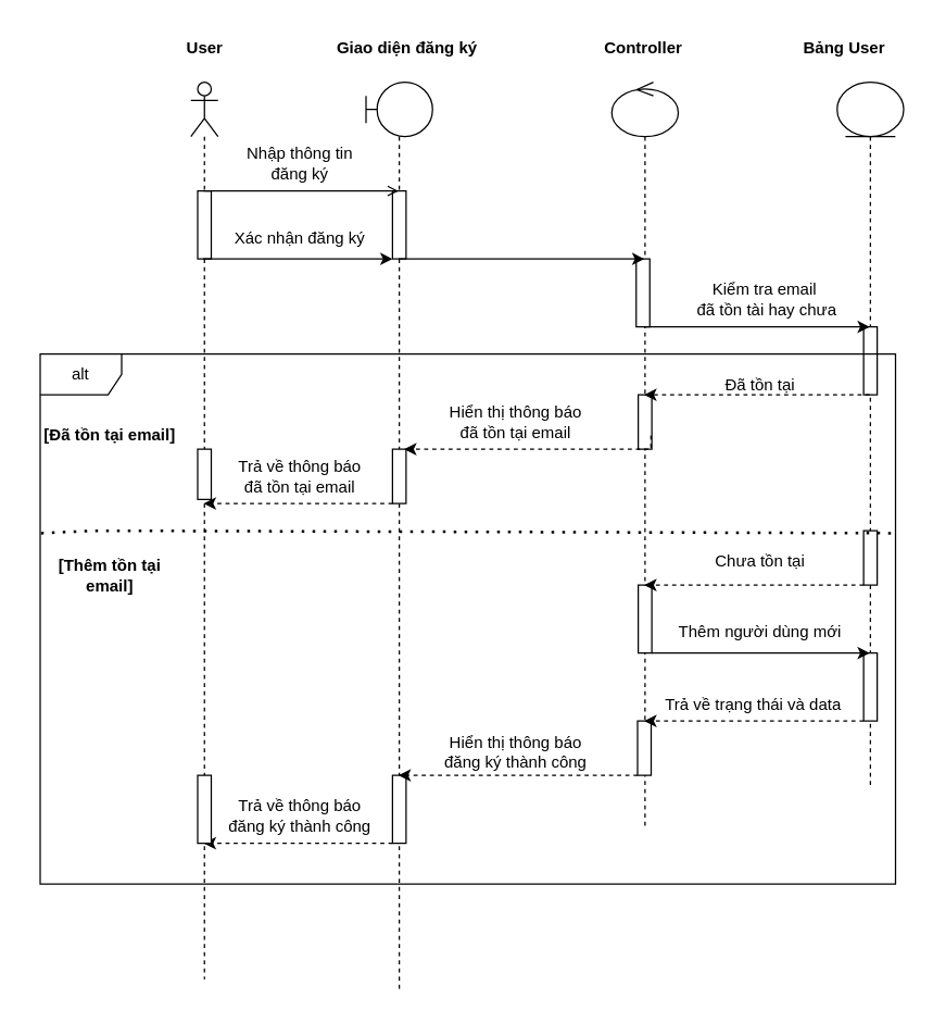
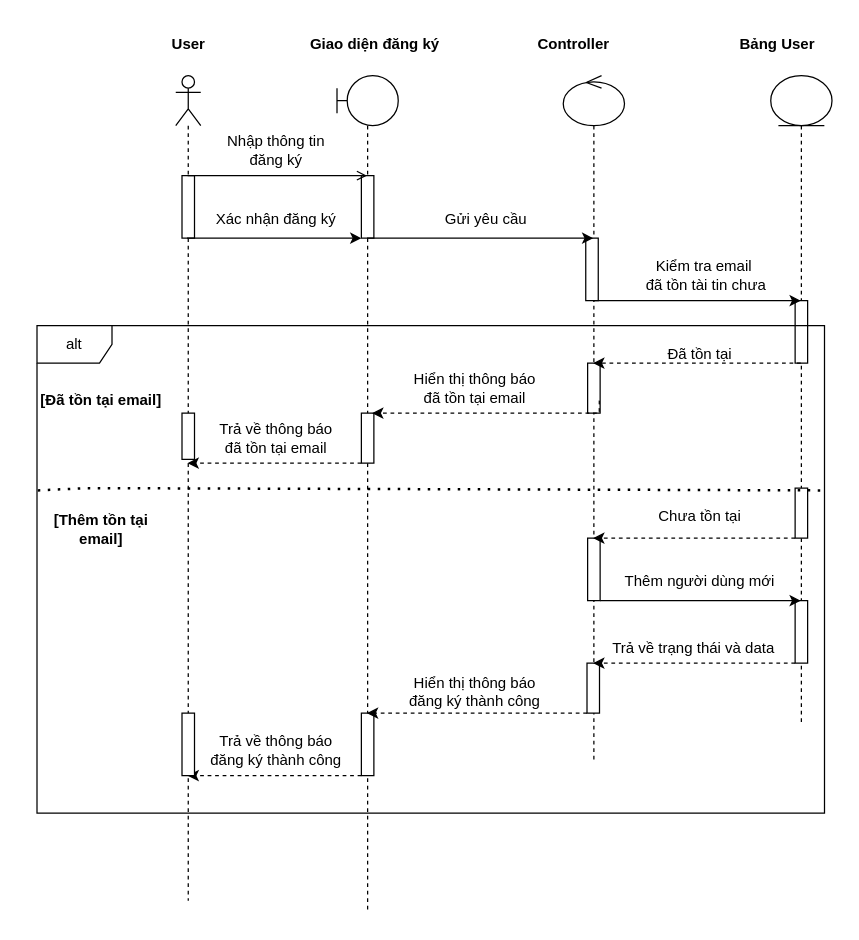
- <mxCell id="20" value="&lt;b&gt;Controller&lt;/b&gt;" style="text;html=1;align=center;verticalAlign=middle;resizable=0;points=[];autosize=1;strokeColor=none;fillColor=none;" vertex="1" parent="1"><mxGeometry x="433" y="20" width="80" height="30" as="geometry" /></mxCell>
+ <mxCell id="20" value="&lt;b&gt;Controller&lt;/b&gt;" style="text;html=1;align=center;verticalAlign=middle;resizable=0;points=[];autosize=1;strokeColor=none;fillColor=none;" vertex="1" parent="1"><mxGeometry x="418" y="20" width="80" height="30" as="geometry" /></mxCell>
+ <mxCell id="27" value="Gửi yêu cầu" style="text;html=1;align=center;verticalAlign=middle;resizable=0;points=[];autosize=1;strokeColor=none;fillColor=none;" vertex="1" parent="1"><mxGeometry x="343" y="160" width="90" height="30" as="geometry" /></mxCell>
- <mxCell id="29" value="Kiểm tra email&amp;nbsp;&lt;div&gt;đã tồn tài hay chưa&lt;/div&gt;" style="text;html=1;align=center;verticalAlign=middle;resizable=0;points=[];autosize=1;strokeColor=none;fillColor=none;" vertex="1" parent="1"><mxGeometry x="499" y="200" width="130" height="40" as="geometry" /></mxCell>
+ <mxCell id="29" value="Kiểm tra email&amp;nbsp;&lt;div&gt;đã tồn tài tin chưa&lt;/div&gt;" style="text;html=1;align=center;verticalAlign=middle;resizable=0;points=[];autosize=1;strokeColor=none;fillColor=none;" vertex="1" parent="1"><mxGeometry x="499" y="200" width="130" height="40" as="geometry" /></mxCell>
